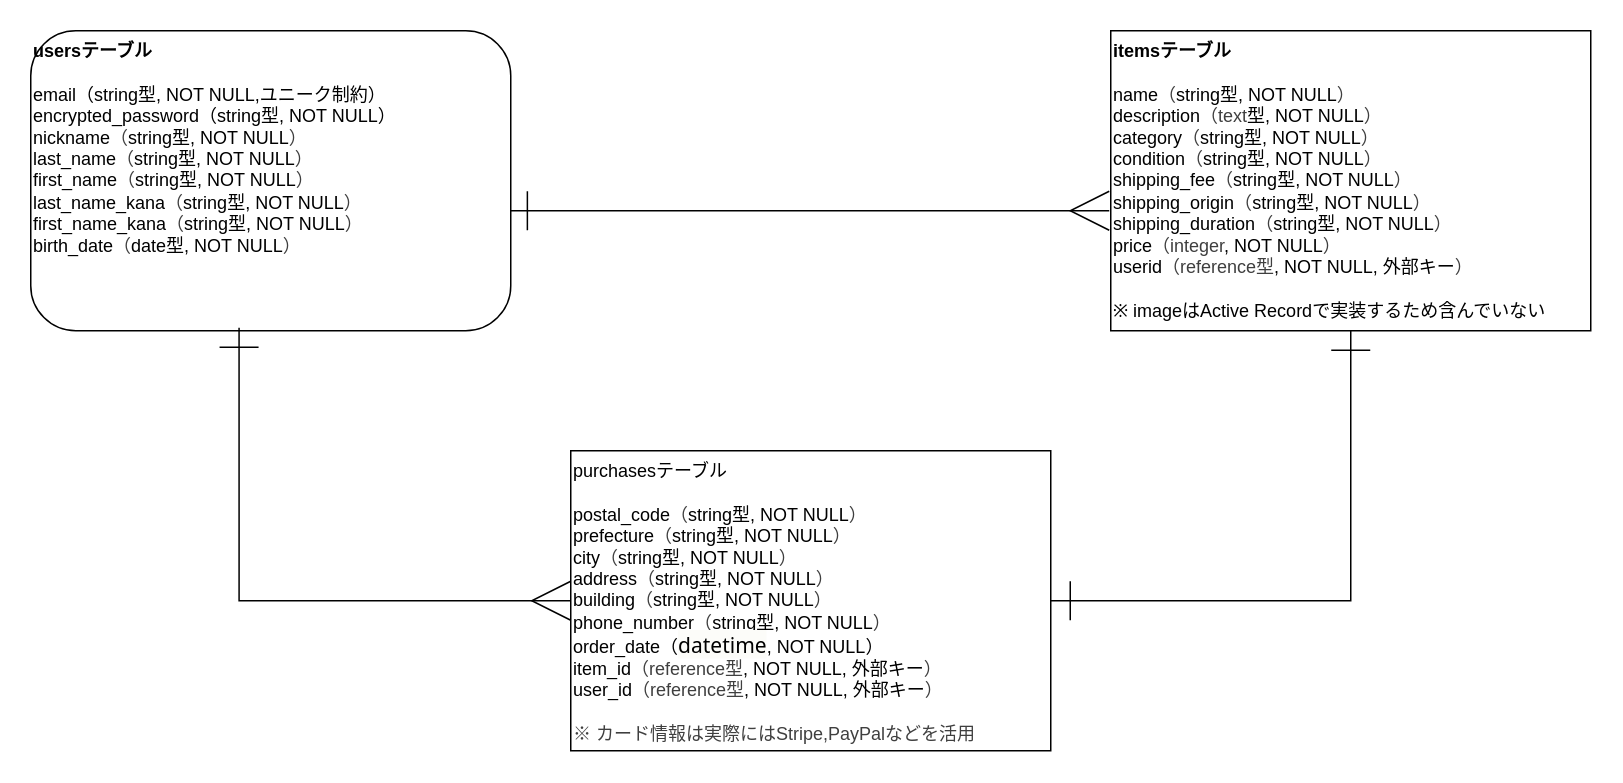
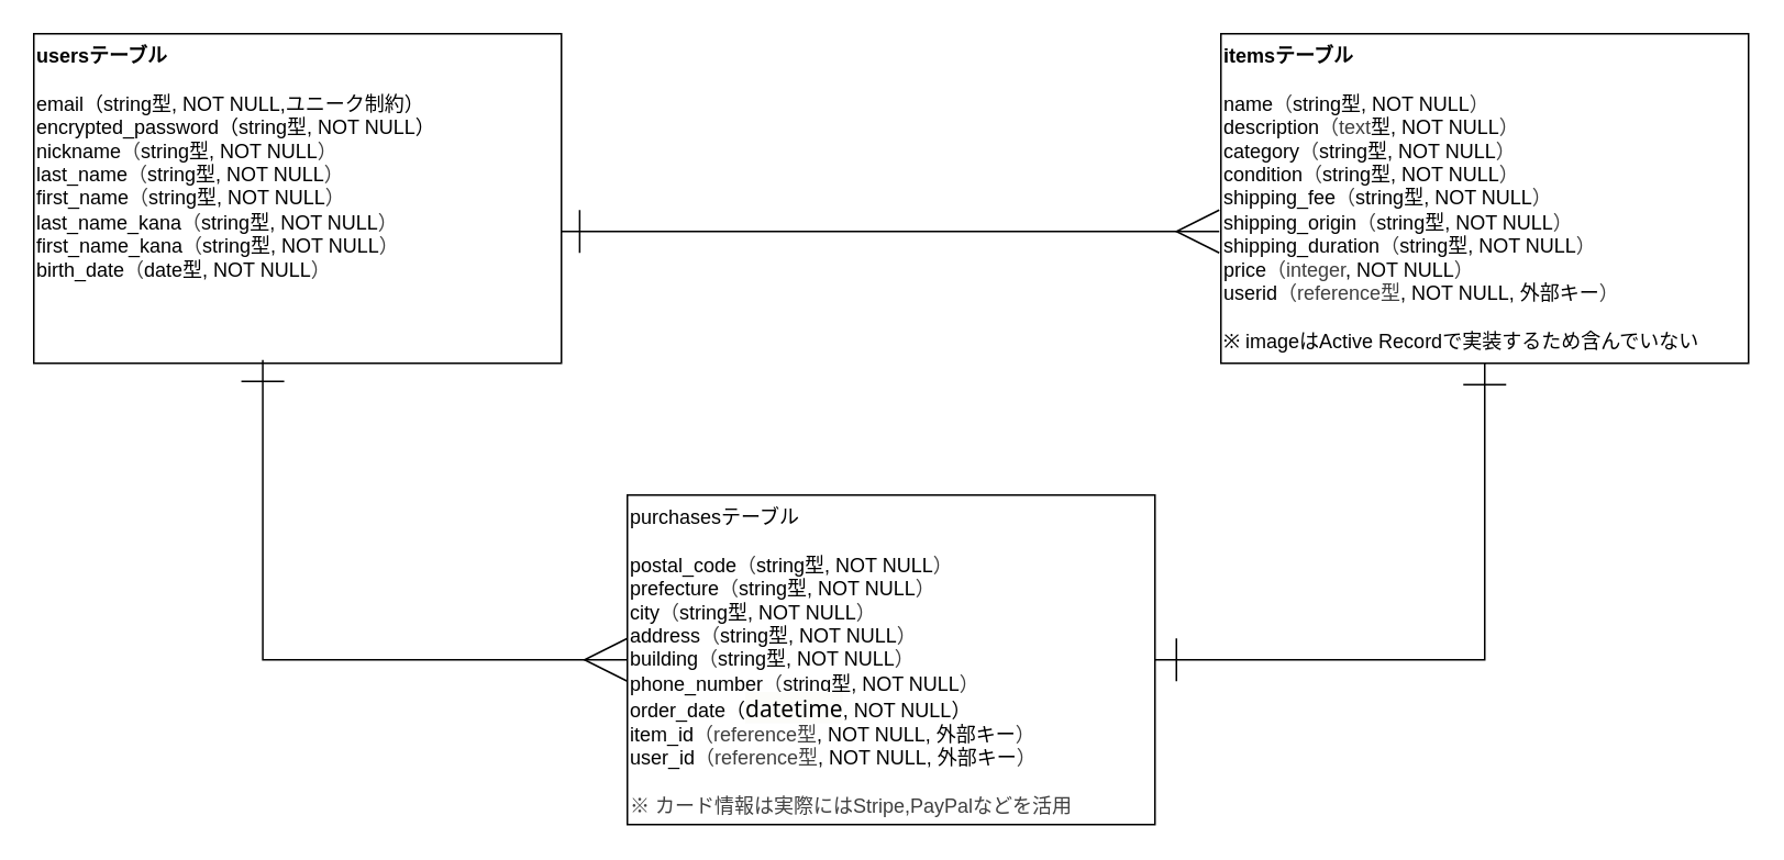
- <mxCell id="3" value="&lt;b&gt;usersテーブル&lt;br&gt;&lt;/b&gt;&lt;br&gt;    email（string型, NOT NULL,ユニーク制約）&lt;div&gt;encrypted_password（&lt;span style=&quot;color: rgb(0, 0, 0); background-color: transparent;&quot;&gt;string型, NOT NULL&lt;/span&gt;&lt;span style=&quot;background-color: transparent;&quot;&gt;）&lt;/span&gt;&lt;/div&gt;&lt;div&gt;nickname&lt;span style=&quot;background-color: transparent; color: rgb(63, 63, 63);&quot;&gt;（&lt;/span&gt;&lt;span style=&quot;background-color: transparent; color: rgb(0, 0, 0);&quot;&gt;string型, NOT NULL&lt;/span&gt;&lt;span style=&quot;background-color: transparent; color: rgb(63, 63, 63);&quot;&gt;）&lt;/span&gt;&lt;/div&gt;&lt;div&gt;last_name&lt;span style=&quot;background-color: transparent; color: rgb(63, 63, 63);&quot;&gt;（&lt;/span&gt;&lt;span style=&quot;background-color: transparent; color: rgb(0, 0, 0);&quot;&gt;string型, NOT NULL&lt;/span&gt;&lt;span style=&quot;background-color: transparent; color: rgb(63, 63, 63);&quot;&gt;）&lt;/span&gt;&lt;/div&gt;&lt;div&gt;first_name&lt;span style=&quot;background-color: transparent; color: rgb(63, 63, 63);&quot;&gt;（&lt;/span&gt;&lt;span style=&quot;background-color: transparent; color: rgb(0, 0, 0);&quot;&gt;string型, NOT NULL&lt;/span&gt;&lt;span style=&quot;background-color: transparent; color: rgb(63, 63, 63);&quot;&gt;）&lt;/span&gt;&lt;/div&gt;&lt;div&gt;last_name_kana&lt;span style=&quot;background-color: transparent; color: rgb(63, 63, 63);&quot;&gt;（&lt;/span&gt;&lt;span style=&quot;background-color: transparent; color: rgb(0, 0, 0);&quot;&gt;string型, NOT NULL&lt;/span&gt;&lt;span style=&quot;background-color: transparent; color: rgb(63, 63, 63);&quot;&gt;）&lt;/span&gt;&lt;/div&gt;&lt;div&gt;first_name_kana&lt;span style=&quot;background-color: transparent; color: rgb(63, 63, 63);&quot;&gt;（&lt;/span&gt;&lt;span style=&quot;background-color: transparent; color: rgb(0, 0, 0);&quot;&gt;string型, NOT NULL&lt;/span&gt;&lt;span style=&quot;background-color: transparent; color: rgb(63, 63, 63);&quot;&gt;）&lt;/span&gt;&lt;/div&gt;&lt;div&gt;birth_date&lt;span style=&quot;background-color: transparent; color: rgb(63, 63, 63);&quot;&gt;（&lt;/span&gt;&lt;span style=&quot;background-color: transparent;&quot;&gt;&lt;font color=&quot;#000000&quot;&gt;date型, NOT NULL&lt;/font&gt;&lt;/span&gt;&lt;span style=&quot;background-color: transparent; color: rgb(63, 63, 63);&quot;&gt;）&lt;/span&gt;&lt;/div&gt;" style="whiteSpace=wrap;html=1;align=left;verticalAlign=top;rounded=1;" vertex="1" parent="1"><mxGeometry x="20" y="20" width="320" height="200" as="geometry" /></mxCell>
+ <mxCell id="3" value="&lt;b&gt;usersテーブル&lt;br&gt;&lt;/b&gt;&lt;br&gt;    email（string型, NOT NULL,ユニーク制約）&lt;div&gt;encrypted_password（&lt;span style=&quot;color: rgb(0, 0, 0); background-color: transparent;&quot;&gt;string型, NOT NULL&lt;/span&gt;&lt;span style=&quot;background-color: transparent;&quot;&gt;）&lt;/span&gt;&lt;/div&gt;&lt;div&gt;nickname&lt;span style=&quot;background-color: transparent; color: rgb(63, 63, 63);&quot;&gt;（&lt;/span&gt;&lt;span style=&quot;background-color: transparent; color: rgb(0, 0, 0);&quot;&gt;string型, NOT NULL&lt;/span&gt;&lt;span style=&quot;background-color: transparent; color: rgb(63, 63, 63);&quot;&gt;）&lt;/span&gt;&lt;/div&gt;&lt;div&gt;last_name&lt;span style=&quot;background-color: transparent; color: rgb(63, 63, 63);&quot;&gt;（&lt;/span&gt;&lt;span style=&quot;background-color: transparent; color: rgb(0, 0, 0);&quot;&gt;string型, NOT NULL&lt;/span&gt;&lt;span style=&quot;background-color: transparent; color: rgb(63, 63, 63);&quot;&gt;）&lt;/span&gt;&lt;/div&gt;&lt;div&gt;first_name&lt;span style=&quot;background-color: transparent; color: rgb(63, 63, 63);&quot;&gt;（&lt;/span&gt;&lt;span style=&quot;background-color: transparent; color: rgb(0, 0, 0);&quot;&gt;string型, NOT NULL&lt;/span&gt;&lt;span style=&quot;background-color: transparent; color: rgb(63, 63, 63);&quot;&gt;）&lt;/span&gt;&lt;/div&gt;&lt;div&gt;last_name_kana&lt;span style=&quot;background-color: transparent; color: rgb(63, 63, 63);&quot;&gt;（&lt;/span&gt;&lt;span style=&quot;background-color: transparent; color: rgb(0, 0, 0);&quot;&gt;string型, NOT NULL&lt;/span&gt;&lt;span style=&quot;background-color: transparent; color: rgb(63, 63, 63);&quot;&gt;）&lt;/span&gt;&lt;/div&gt;&lt;div&gt;first_name_kana&lt;span style=&quot;background-color: transparent; color: rgb(63, 63, 63);&quot;&gt;（&lt;/span&gt;&lt;span style=&quot;background-color: transparent; color: rgb(0, 0, 0);&quot;&gt;string型, NOT NULL&lt;/span&gt;&lt;span style=&quot;background-color: transparent; color: rgb(63, 63, 63);&quot;&gt;）&lt;/span&gt;&lt;/div&gt;&lt;div&gt;birth_date&lt;span style=&quot;background-color: transparent; color: rgb(63, 63, 63);&quot;&gt;（&lt;/span&gt;&lt;span style=&quot;background-color: transparent;&quot;&gt;&lt;font color=&quot;#000000&quot;&gt;date型, NOT NULL&lt;/font&gt;&lt;/span&gt;&lt;span style=&quot;background-color: transparent; color: rgb(63, 63, 63);&quot;&gt;）&lt;/span&gt;&lt;/div&gt;" style="rounded=0;whiteSpace=wrap;html=1;align=left;verticalAlign=top;" vertex="1" parent="1"><mxGeometry x="20" y="20" width="320" height="200" as="geometry" /></mxCell>
